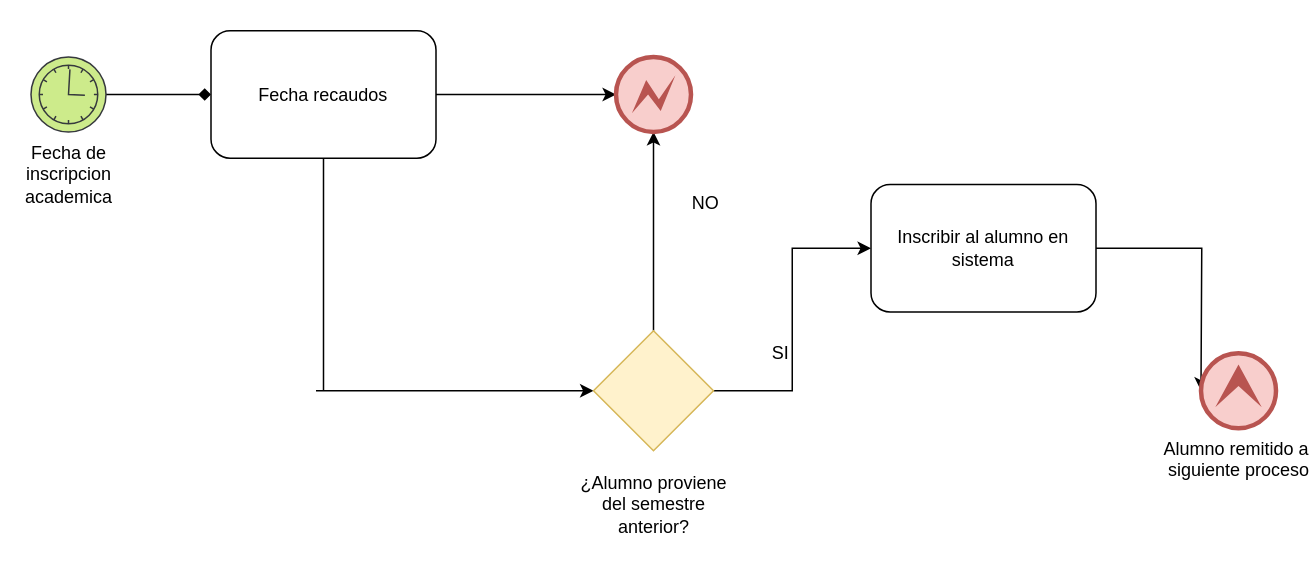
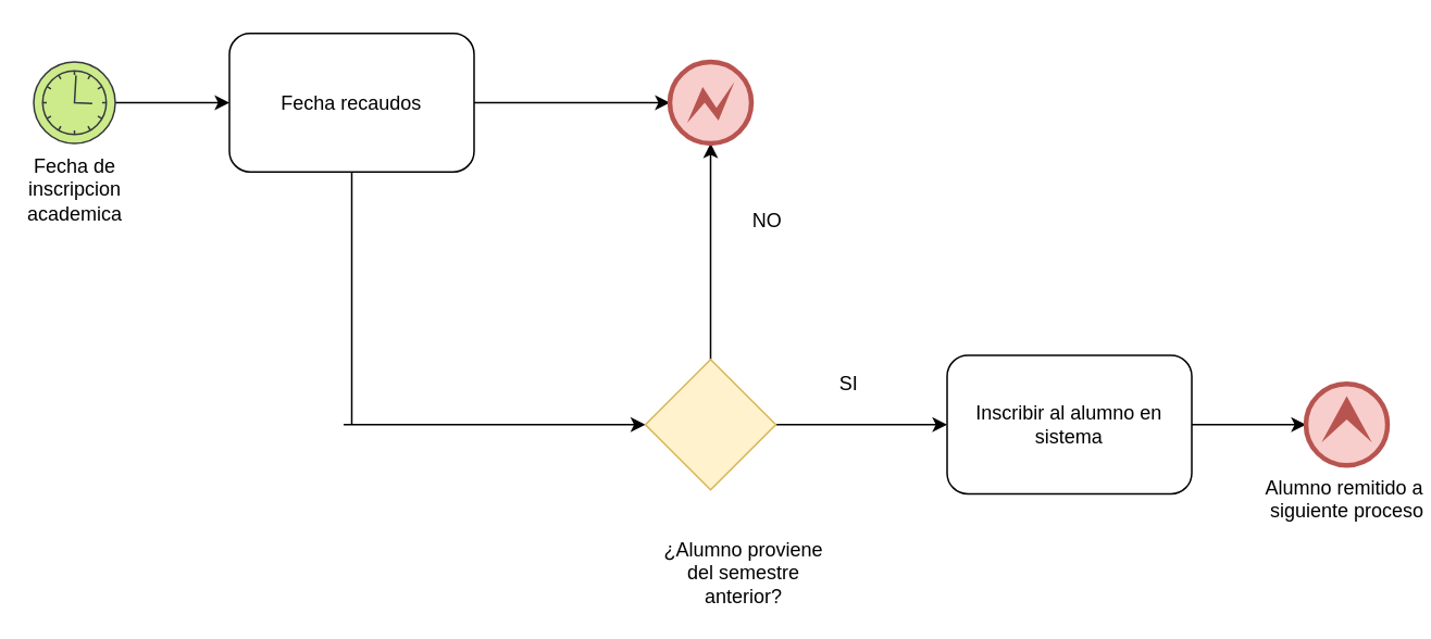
- <mxCell id="5" style="edgeStyle=orthogonalEdgeStyle;rounded=0;orthogonalLoop=1;jettySize=auto;html=1;entryX=0;entryY=0.5;entryDx=0;entryDy=0;endArrow=diamond;" edge="1" parent="1" source="6" target="4"><mxGeometry relative="1" as="geometry" /></mxCell>
+ <mxCell id="5" style="edgeStyle=orthogonalEdgeStyle;rounded=0;orthogonalLoop=1;jettySize=auto;html=1;entryX=0;entryY=0.5;entryDx=0;entryDy=0;" edge="1" parent="1" source="6" target="4"><mxGeometry relative="1" as="geometry" /></mxCell>
- <mxCell id="8" value="Inscribir al alumno en sistema" style="rounded=1;whiteSpace=wrap;html=1;" vertex="1" parent="1"><mxGeometry x="580" y="122.5" width="150" height="85" as="geometry" /></mxCell>
+ <mxCell id="8" value="Inscribir al alumno en sistema" style="rounded=1;whiteSpace=wrap;html=1;" vertex="1" parent="1"><mxGeometry x="580" y="217.5" width="150" height="85" as="geometry" /></mxCell>
- <mxCell id="15" value="¿Alumno proviene del semestre anterior?" style="text;html=1;strokeColor=none;fillColor=none;align=center;verticalAlign=middle;whiteSpace=wrap;rounded=0;" vertex="1" parent="1"><mxGeometry x="383.75" y="302.5" width="102.5" height="67.5" as="geometry" /></mxCell>
+ <mxCell id="15" value="¿Alumno proviene del semestre anterior?" style="text;html=1;strokeColor=none;fillColor=none;align=center;verticalAlign=middle;whiteSpace=wrap;rounded=0;" vertex="1" parent="1"><mxGeometry x="403.75" y="317.5" width="102.5" height="67.5" as="geometry" /></mxCell>
